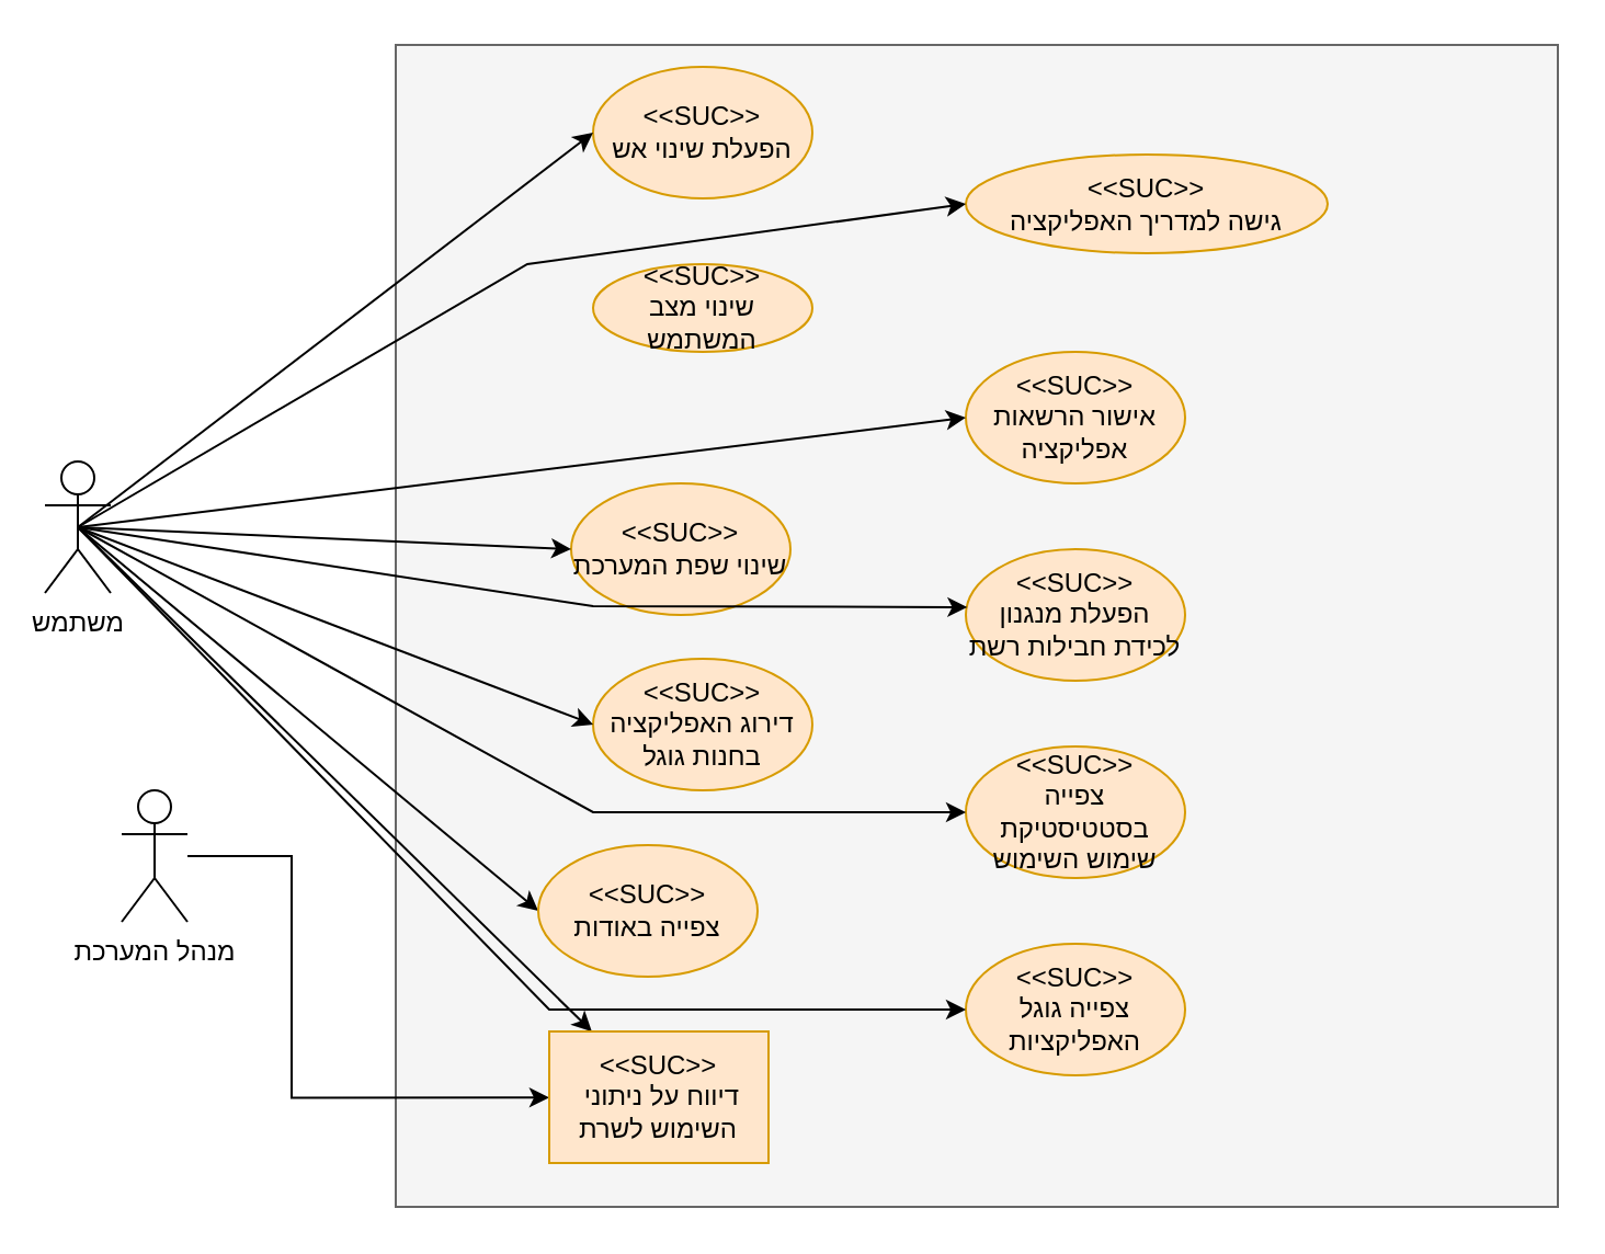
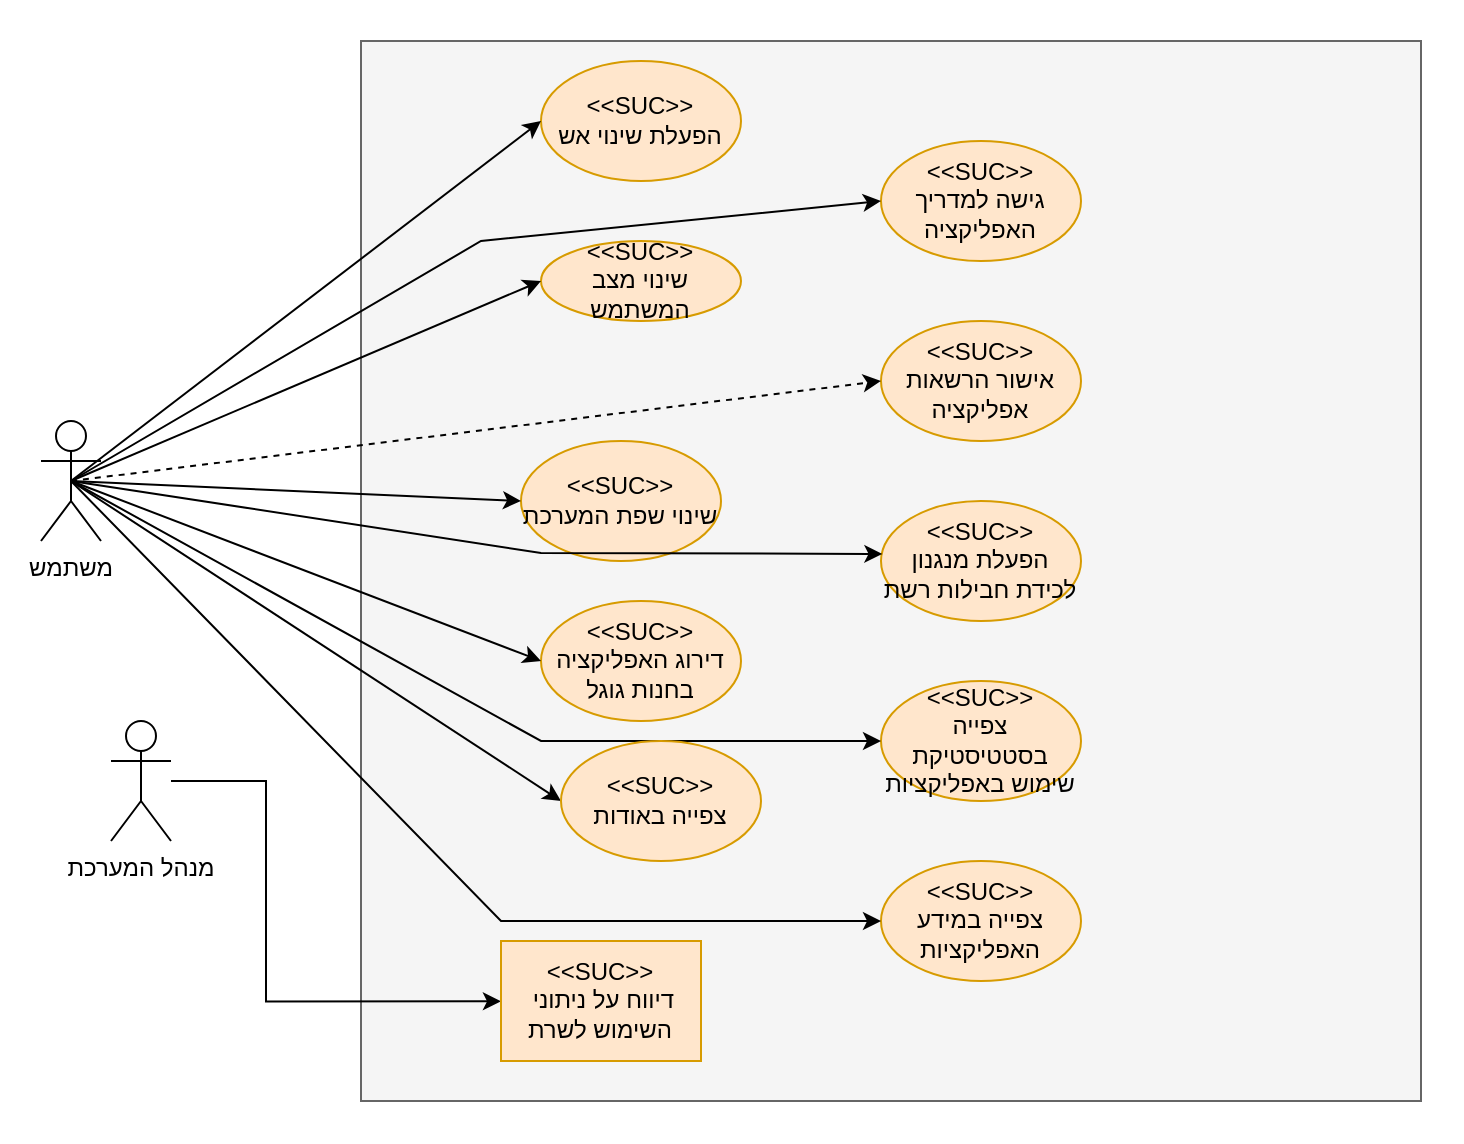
- <mxCell id="8" value="&lt;font style=&quot;font-size: 12px&quot;&gt;&amp;lt;&amp;lt;SUC&amp;gt;&amp;gt;&lt;br&gt;גישה למדריך האפליקציה&lt;br&gt;&lt;/font&gt;" style="ellipse;whiteSpace=wrap;html=1;fillColor=#ffe6cc;strokeColor=#d79b00;" parent="1" vertex="1"><mxGeometry x="440" y="70" width="165" height="45" as="geometry" /></mxCell>
+ <mxCell id="8" value="&lt;font style=&quot;font-size: 12px&quot;&gt;&amp;lt;&amp;lt;SUC&amp;gt;&amp;gt;&lt;br&gt;גישה למדריך האפליקציה&lt;br&gt;&lt;/font&gt;" style="ellipse;whiteSpace=wrap;html=1;fillColor=#ffe6cc;strokeColor=#d79b00;" parent="1" vertex="1"><mxGeometry x="440" y="70" width="100" height="60" as="geometry" /></mxCell>
- <mxCell id="19" value="" style="endArrow=classic;html=1;rounded=0;fontFamily=Helvetica;fontSize=12;exitX=0.5;exitY=0.5;exitDx=0;exitDy=0;exitPerimeter=0;entryX=0;entryY=0.5;entryDx=0;entryDy=0;" parent="1" source="3" target="9" edge="1"><mxGeometry width="50" height="50" relative="1" as="geometry"><mxPoint x="45" y="250" as="sourcePoint" /><mxPoint x="280" y="70" as="targetPoint" /></mxGeometry></mxCell>
+ <mxCell id="19" value="" style="endArrow=classic;html=1;rounded=0;fontFamily=Helvetica;fontSize=12;exitX=0.5;exitY=0.5;exitDx=0;exitDy=0;exitPerimeter=0;entryX=0;entryY=0.5;entryDx=0;entryDy=0;dashed=1;" parent="1" source="3" target="9" edge="1"><mxGeometry width="50" height="50" relative="1" as="geometry"><mxPoint x="45" y="250" as="sourcePoint" /><mxPoint x="280" y="70" as="targetPoint" /></mxGeometry></mxCell>
- <mxCell id="14" value="" style="endArrow=classic;html=1;rounded=0;fontFamily=Helvetica;fontSize=12;exitX=0.5;exitY=0.5;exitDx=0;exitDy=0;exitPerimeter=0;" parent="1" source="3" target="25" edge="1"><mxGeometry width="50" height="50" relative="1" as="geometry"><mxPoint x="45" y="250" as="sourcePoint" /><mxPoint x="280" y="70" as="targetPoint" /></mxGeometry></mxCell>
+ <mxCell id="14" value="" style="endArrow=classic;html=1;rounded=0;fontFamily=Helvetica;fontSize=12;exitX=0.5;exitY=0.5;exitDx=0;exitDy=0;exitPerimeter=0;entryX=0;entryY=0.5;entryDx=0;entryDy=0;" parent="1" source="3" target="5" edge="1"><mxGeometry width="50" height="50" relative="1" as="geometry"><mxPoint x="45" y="250" as="sourcePoint" /><mxPoint x="280" y="70" as="targetPoint" /></mxGeometry></mxCell>
- <mxCell id="11" value="&lt;font style=&quot;font-size: 12px&quot;&gt;&amp;lt;&amp;lt;SUC&amp;gt;&amp;gt;&lt;br&gt;צפייה בסטטיסטיקת שימוש השימוש&lt;br&gt;&lt;/font&gt;" style="ellipse;whiteSpace=wrap;html=1;fillColor=#ffe6cc;strokeColor=#d79b00;" parent="1" vertex="1"><mxGeometry x="440" y="340" width="100" height="60" as="geometry" /></mxCell>
+ <mxCell id="11" value="&lt;font style=&quot;font-size: 12px&quot;&gt;&amp;lt;&amp;lt;SUC&amp;gt;&amp;gt;&lt;br&gt;צפייה בסטטיסטיקת שימוש באפליקציות&lt;br&gt;&lt;/font&gt;" style="ellipse;whiteSpace=wrap;html=1;fillColor=#ffe6cc;strokeColor=#d79b00;" parent="1" vertex="1"><mxGeometry x="440" y="340" width="100" height="60" as="geometry" /></mxCell>
- <mxCell id="26" value="&lt;font style=&quot;font-size: 12px&quot;&gt;&amp;lt;&amp;lt;SUC&amp;gt;&amp;gt;&lt;br&gt;צפייה באודות&lt;br&gt;&lt;/font&gt;" style="ellipse;whiteSpace=wrap;html=1;fillColor=#ffe6cc;strokeColor=#d79b00;" parent="1" vertex="1"><mxGeometry x="245" y="385" width="100" height="60" as="geometry" /></mxCell>
+ <mxCell id="26" value="&lt;font style=&quot;font-size: 12px&quot;&gt;&amp;lt;&amp;lt;SUC&amp;gt;&amp;gt;&lt;br&gt;צפייה באודות&lt;br&gt;&lt;/font&gt;" style="ellipse;whiteSpace=wrap;html=1;fillColor=#ffe6cc;strokeColor=#d79b00;" parent="1" vertex="1"><mxGeometry x="280" y="370" width="100" height="60" as="geometry" /></mxCell>
- <mxCell id="12" value="&lt;font style=&quot;font-size: 12px&quot;&gt;&amp;lt;&amp;lt;SUC&amp;gt;&amp;gt;&lt;br&gt;צפייה גוגל האפליקציות&lt;br&gt;&lt;/font&gt;" style="ellipse;whiteSpace=wrap;html=1;fillColor=#ffe6cc;strokeColor=#d79b00;" parent="1" vertex="1"><mxGeometry x="440" y="430" width="100" height="60" as="geometry" /></mxCell>
+ <mxCell id="12" value="&lt;font style=&quot;font-size: 12px&quot;&gt;&amp;lt;&amp;lt;SUC&amp;gt;&amp;gt;&lt;br&gt;צפייה במידע האפליקציות&lt;br&gt;&lt;/font&gt;" style="ellipse;whiteSpace=wrap;html=1;fillColor=#ffe6cc;strokeColor=#d79b00;" parent="1" vertex="1"><mxGeometry x="440" y="430" width="100" height="60" as="geometry" /></mxCell>
